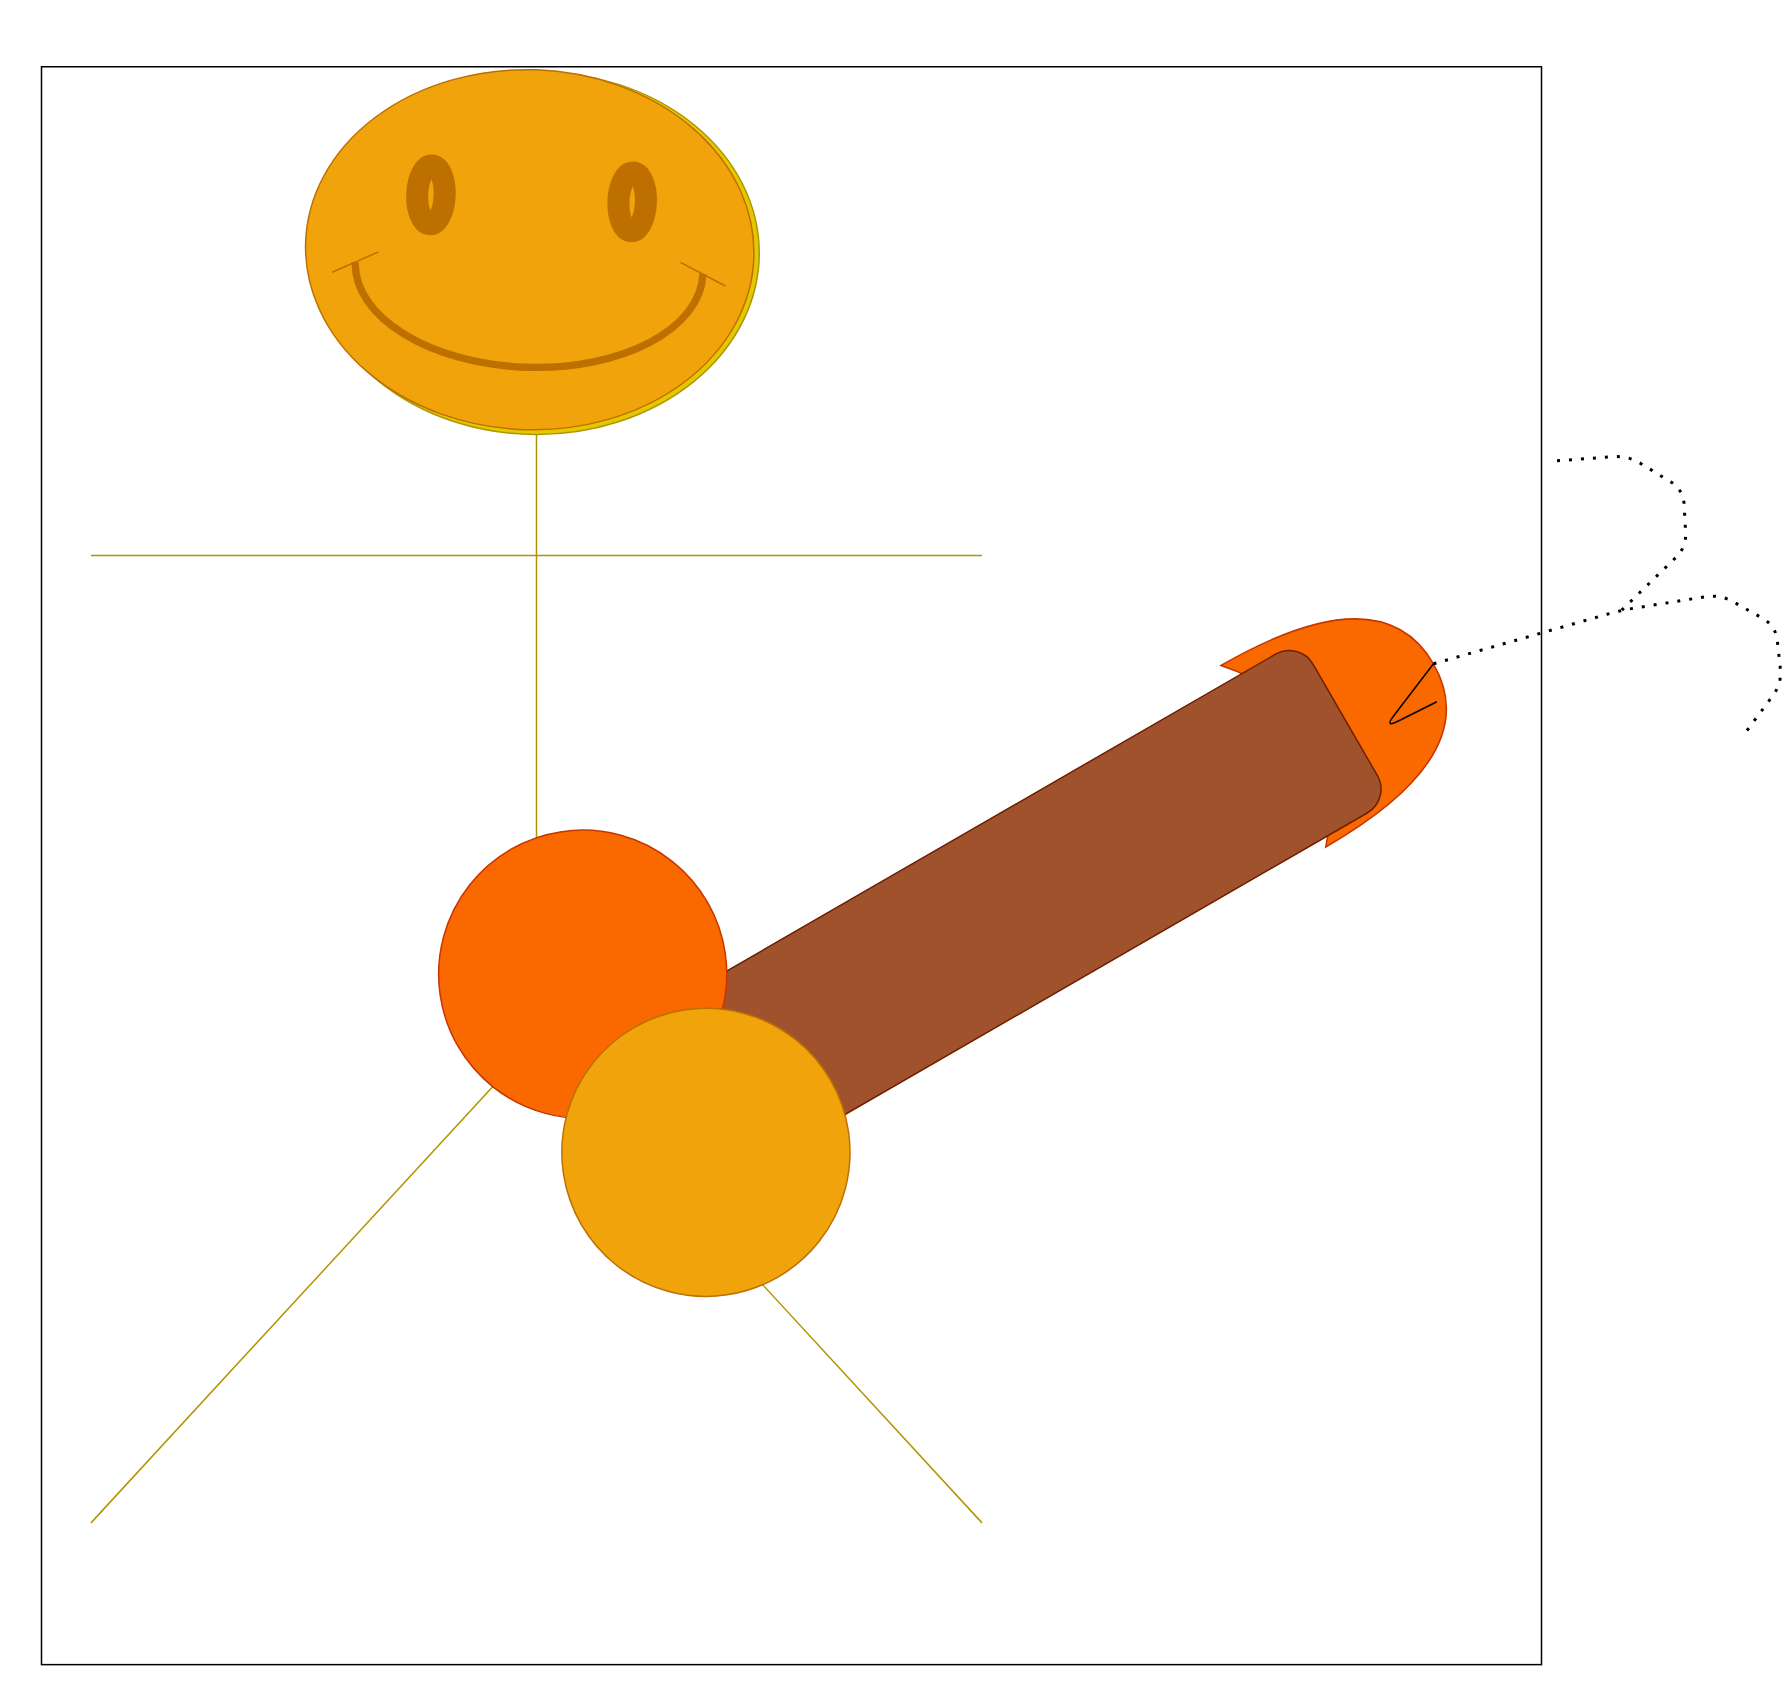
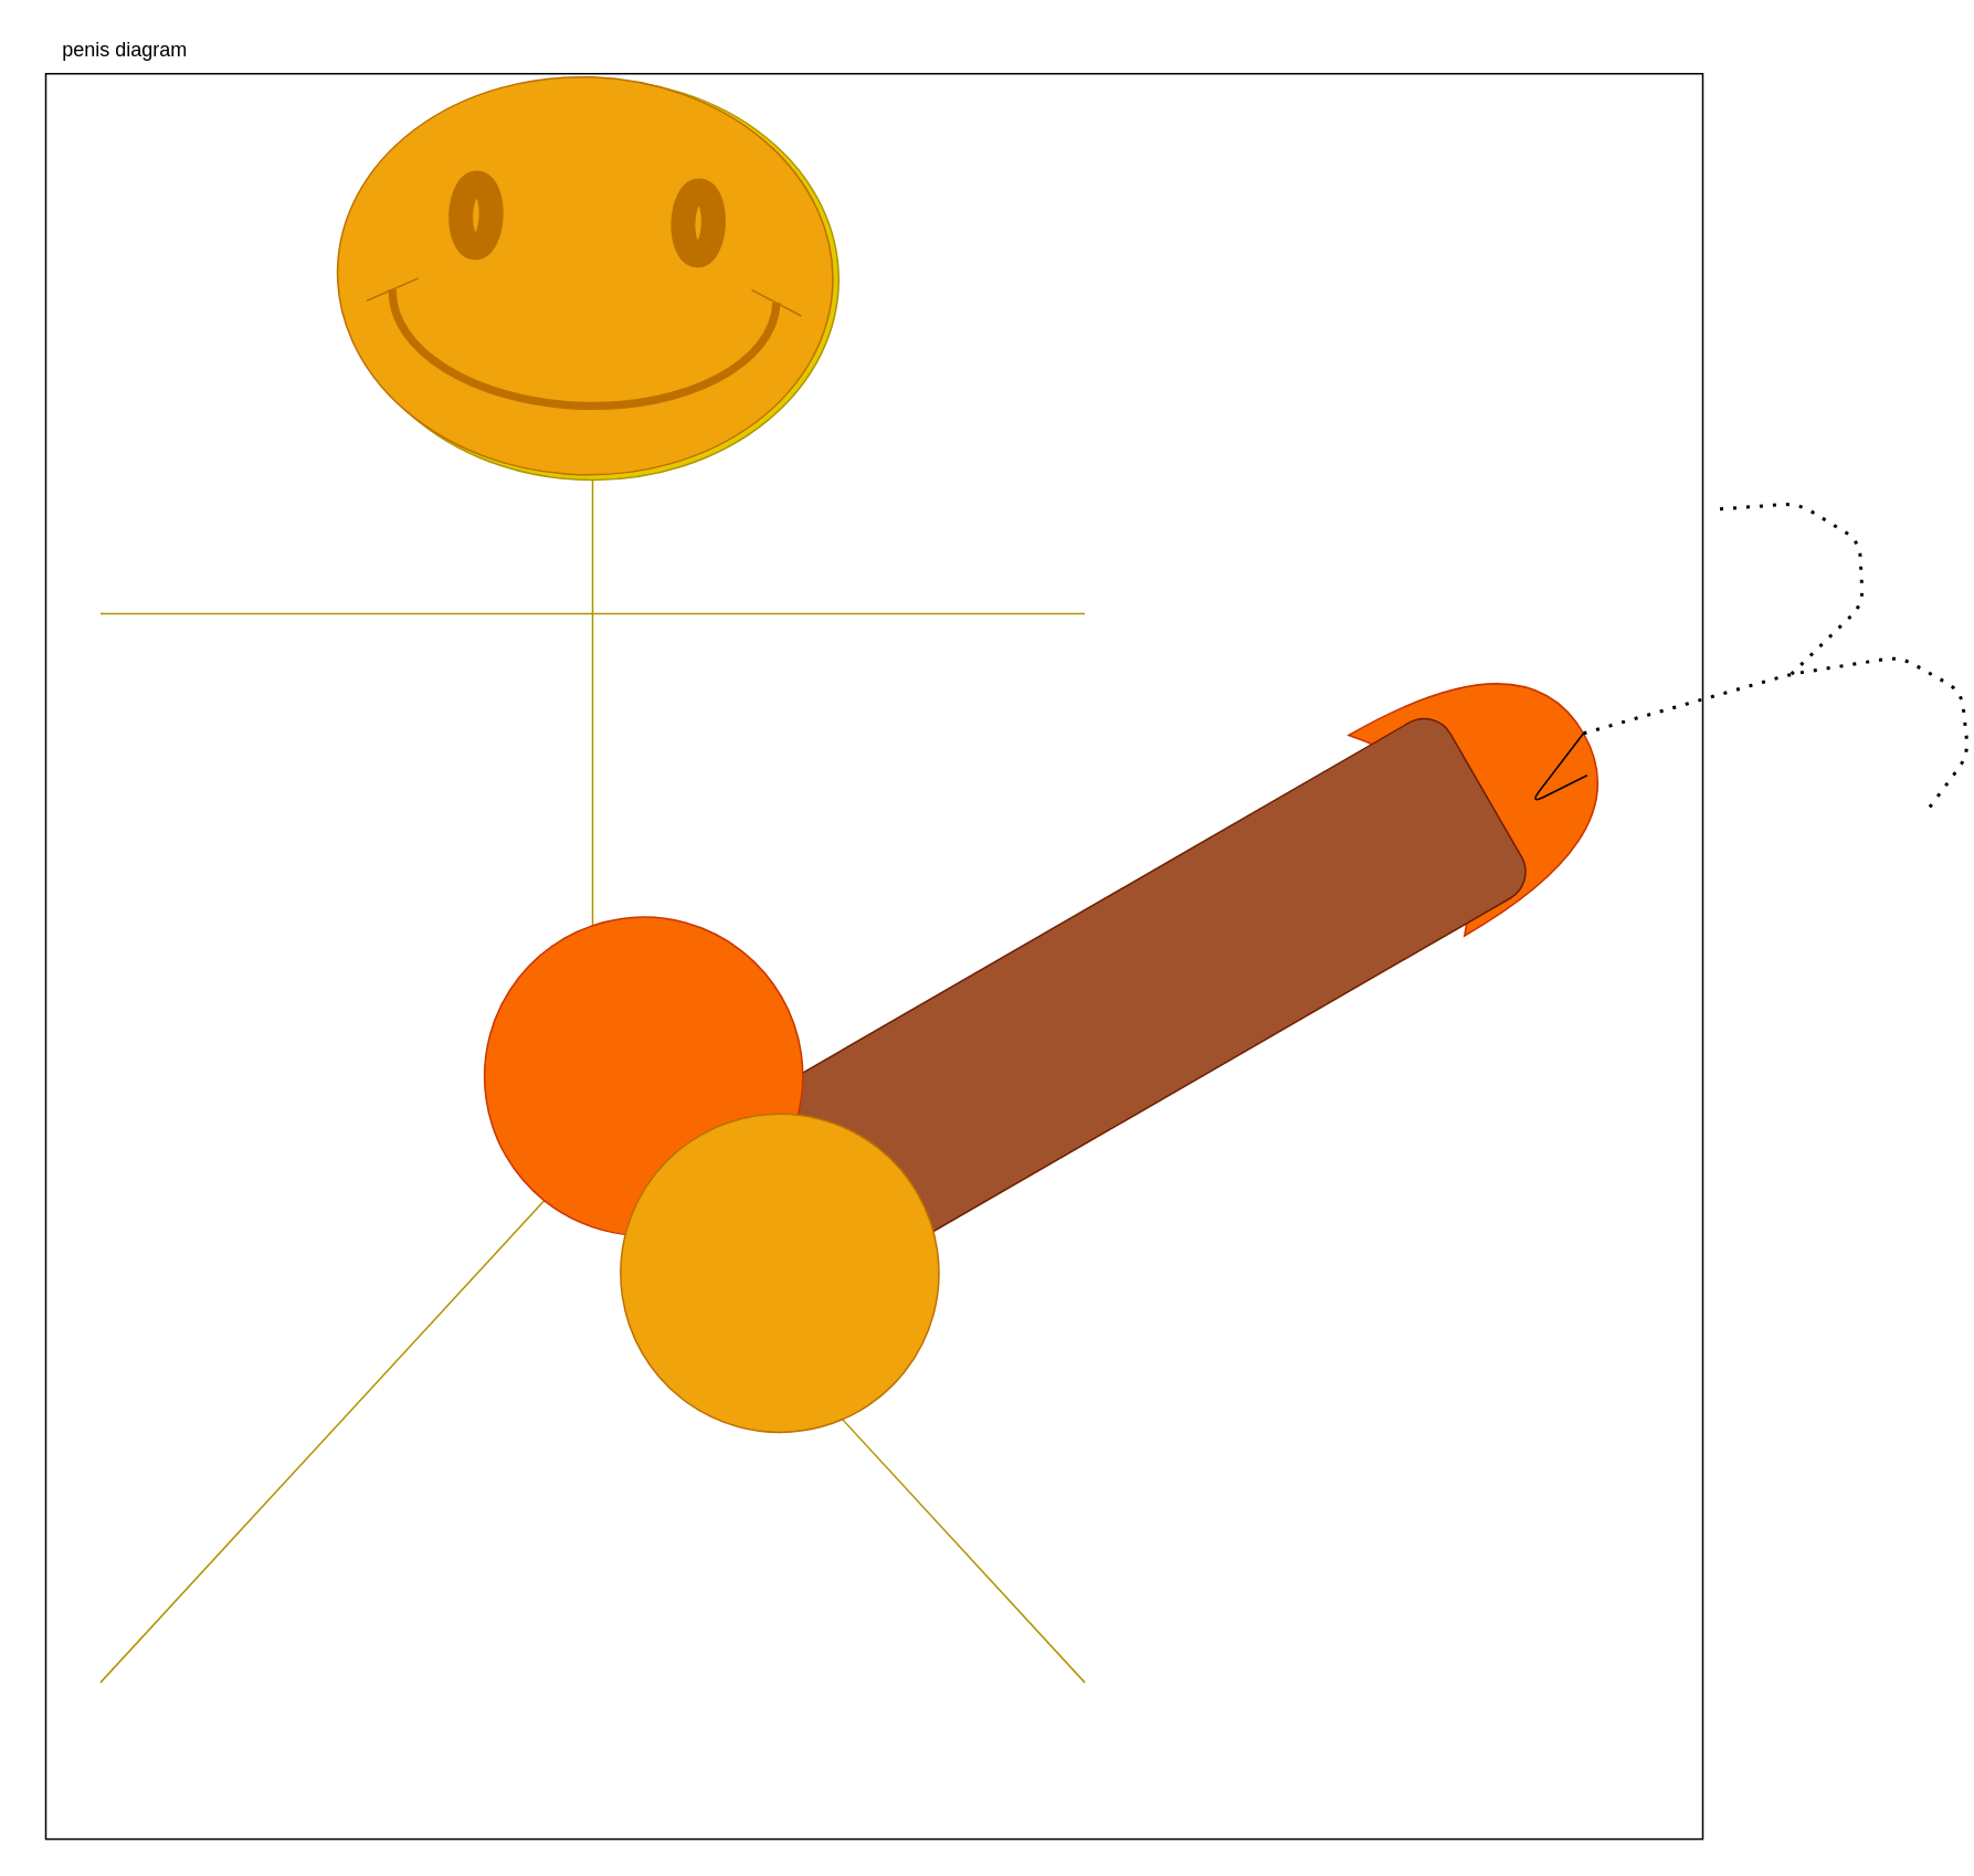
+ <mxCell id="13" value="penis diagram" style="text;html=1;strokeColor=none;fillColor=none;align=center;verticalAlign=middle;whiteSpace=wrap;rounded=0;" vertex="1" parent="1"><mxGeometry x="20" y="20" width="110" height="20" as="geometry" /></mxCell>
